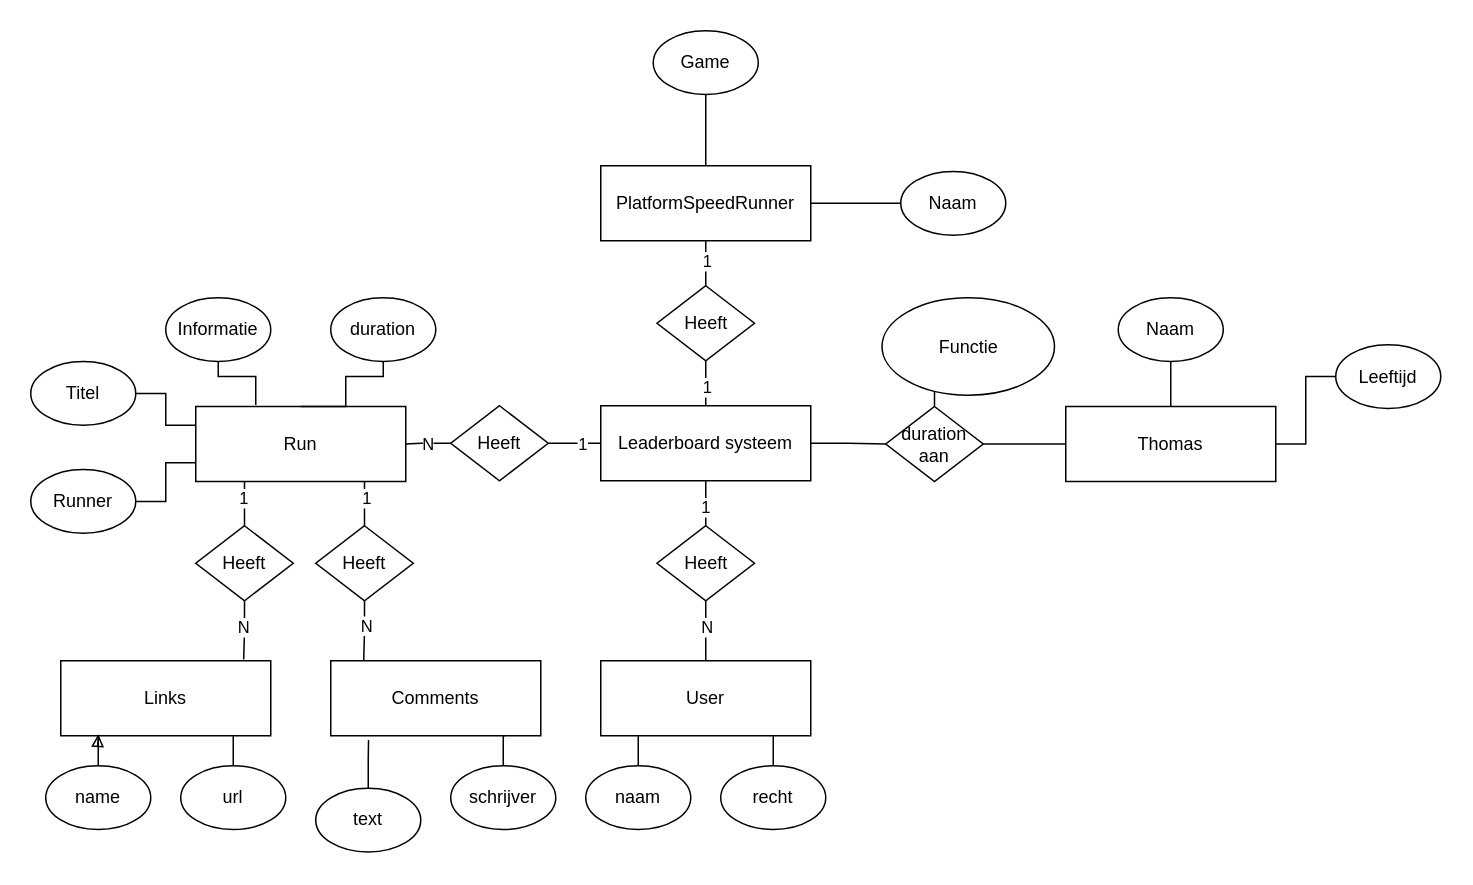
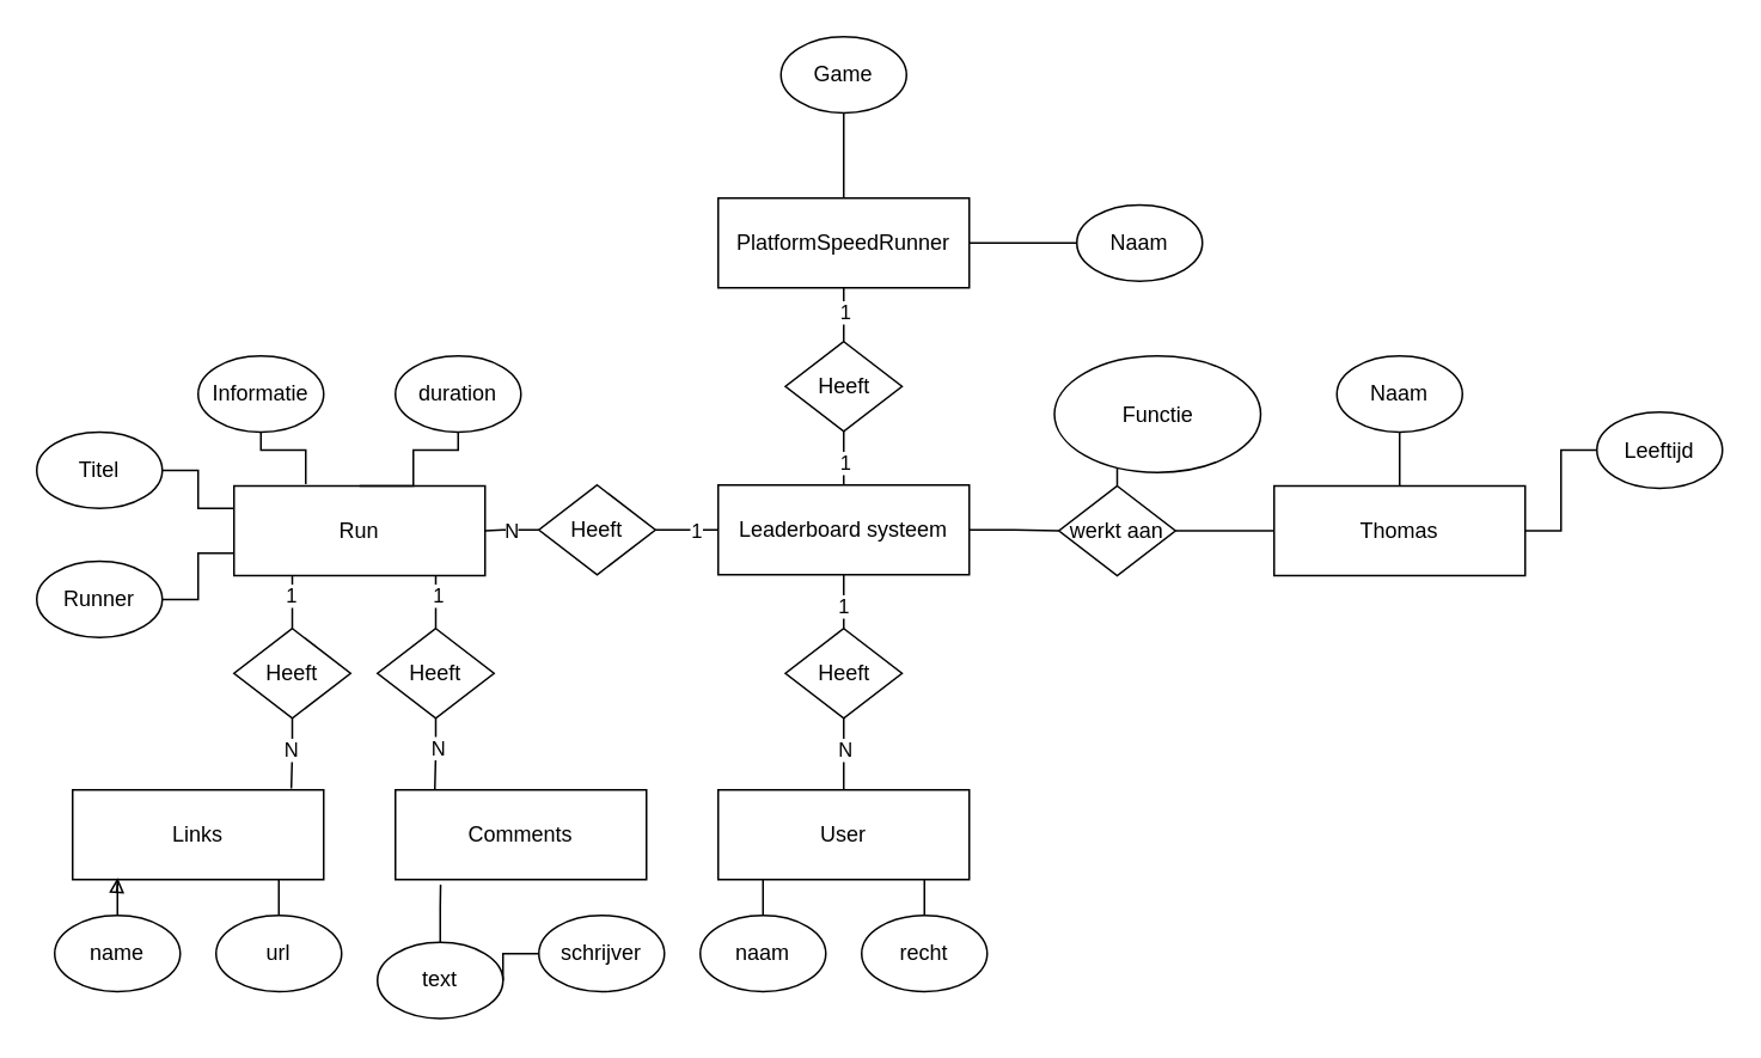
- <mxCell id="60" value="duration aan" style="rhombus;whiteSpace=wrap;html=1;" vertex="1" parent="1"><mxGeometry x="590" y="270.5" width="65" height="50" as="geometry" /></mxCell>
+ <mxCell id="60" value="werkt aan" style="rhombus;whiteSpace=wrap;html=1;" vertex="1" parent="1"><mxGeometry x="590" y="270.5" width="65" height="50" as="geometry" /></mxCell>
- <mxCell id="46" style="edgeStyle=orthogonalEdgeStyle;rounded=0;orthogonalLoop=1;jettySize=auto;html=1;entryX=0.829;entryY=0.984;entryDx=0;entryDy=0;entryPerimeter=0;endArrow=none;endFill=0;" edge="1" parent="1" source="47" target="41"><mxGeometry relative="1" as="geometry" /></mxCell>
+ <mxCell id="46" style="edgeStyle=orthogonalEdgeStyle;rounded=0;orthogonalLoop=1;jettySize=auto;html=1;endArrow=none;endFill=0;" edge="1" parent="1" source="47" target="49"><mxGeometry relative="1" as="geometry" /></mxCell>
